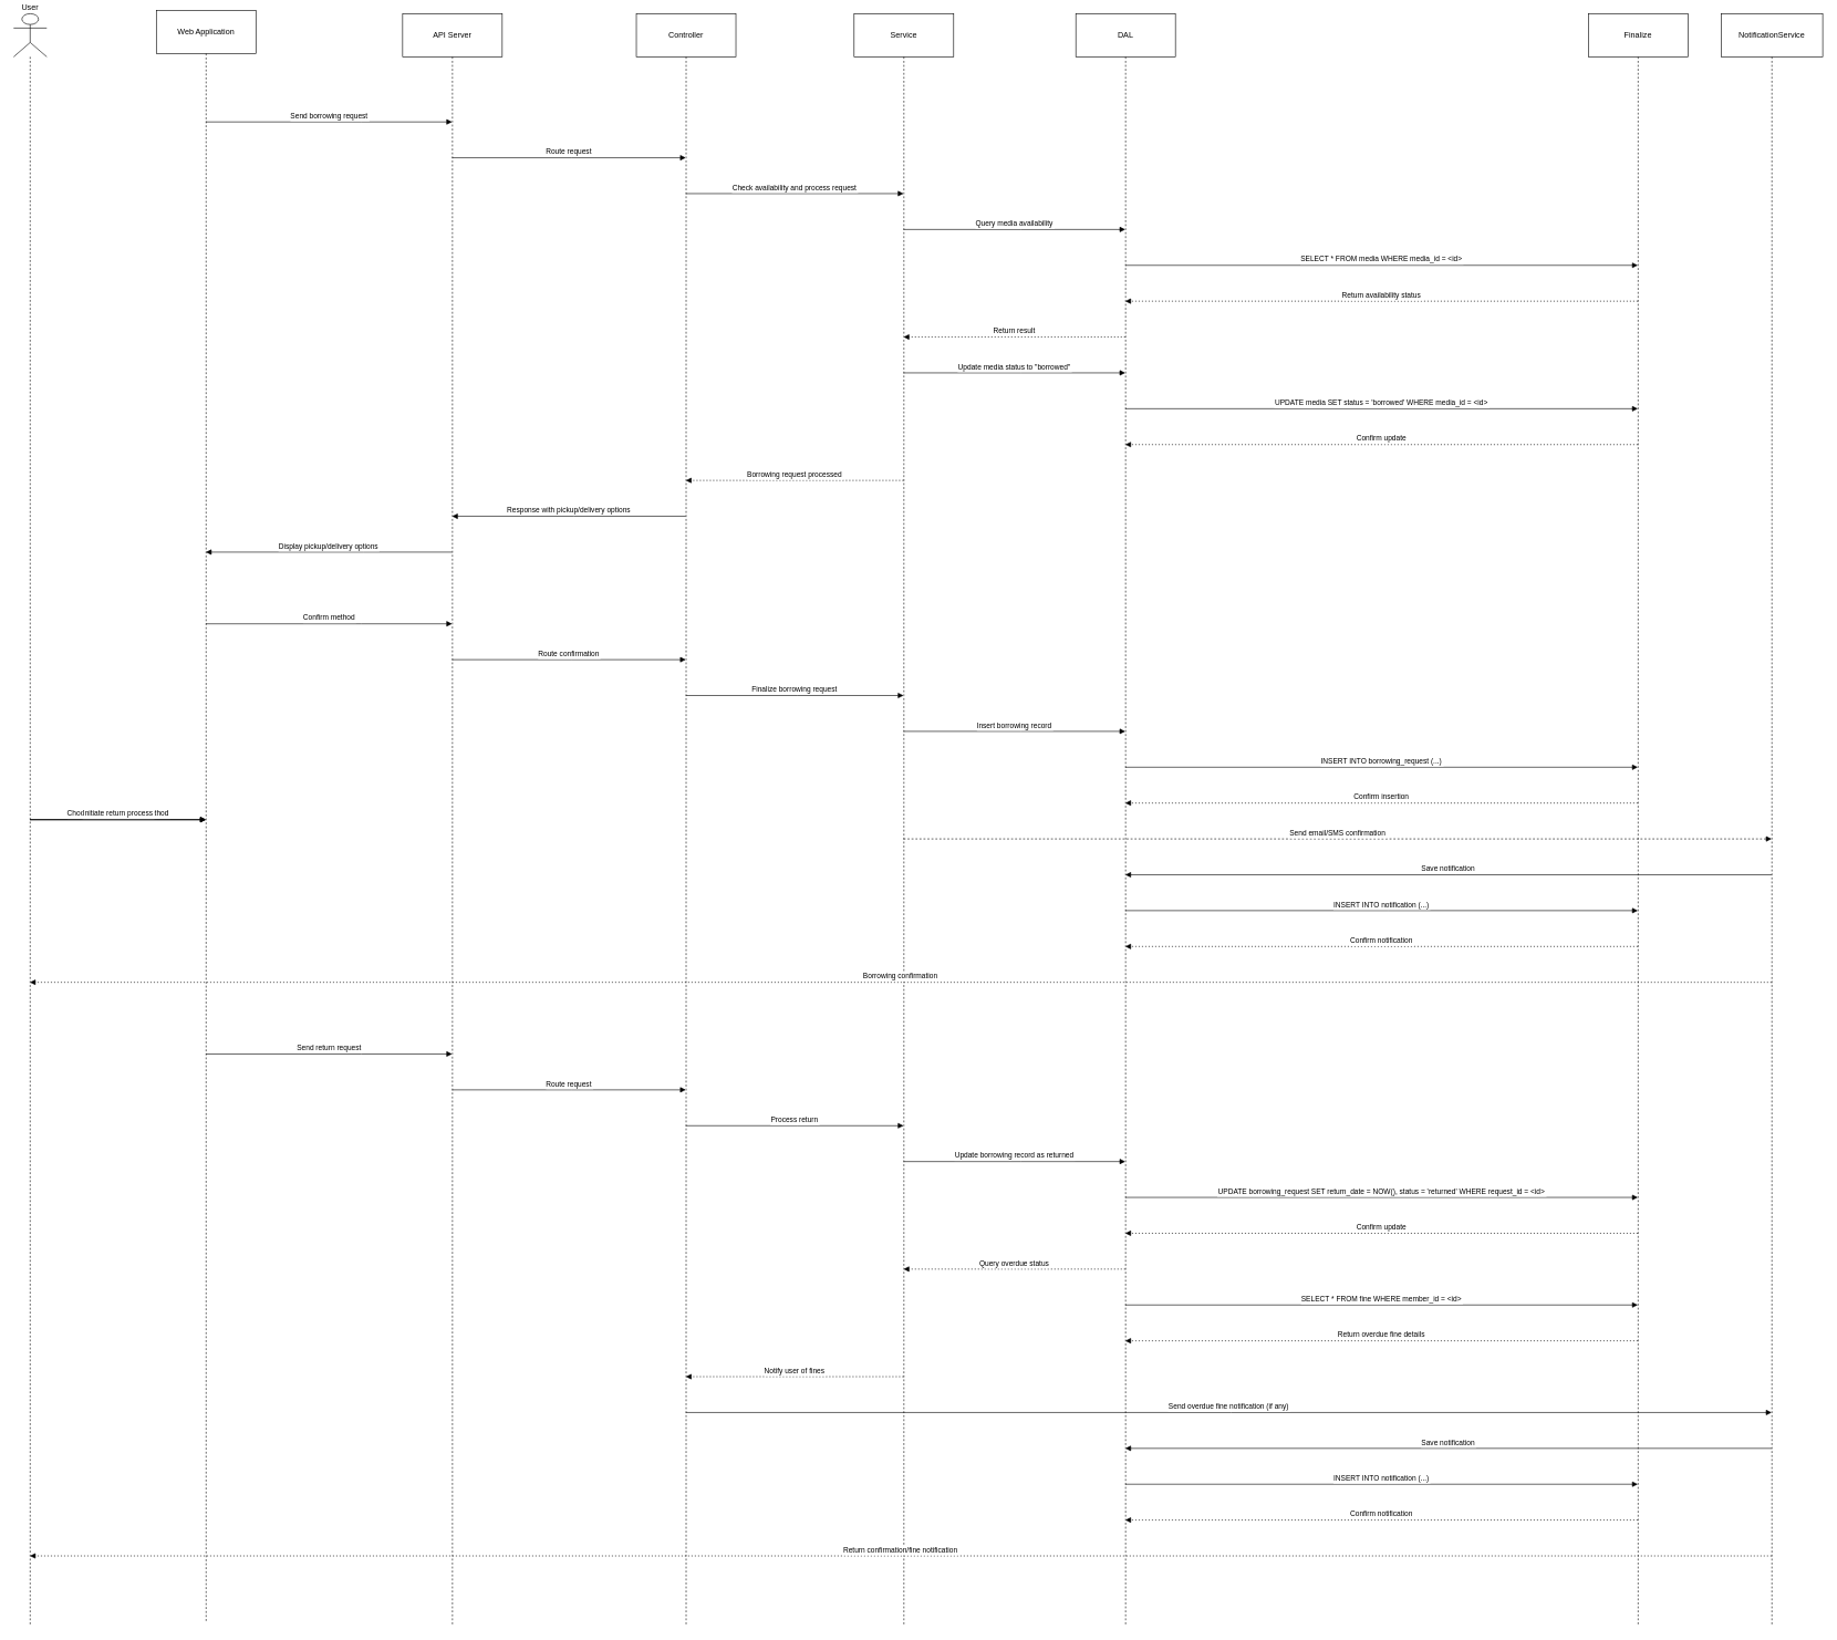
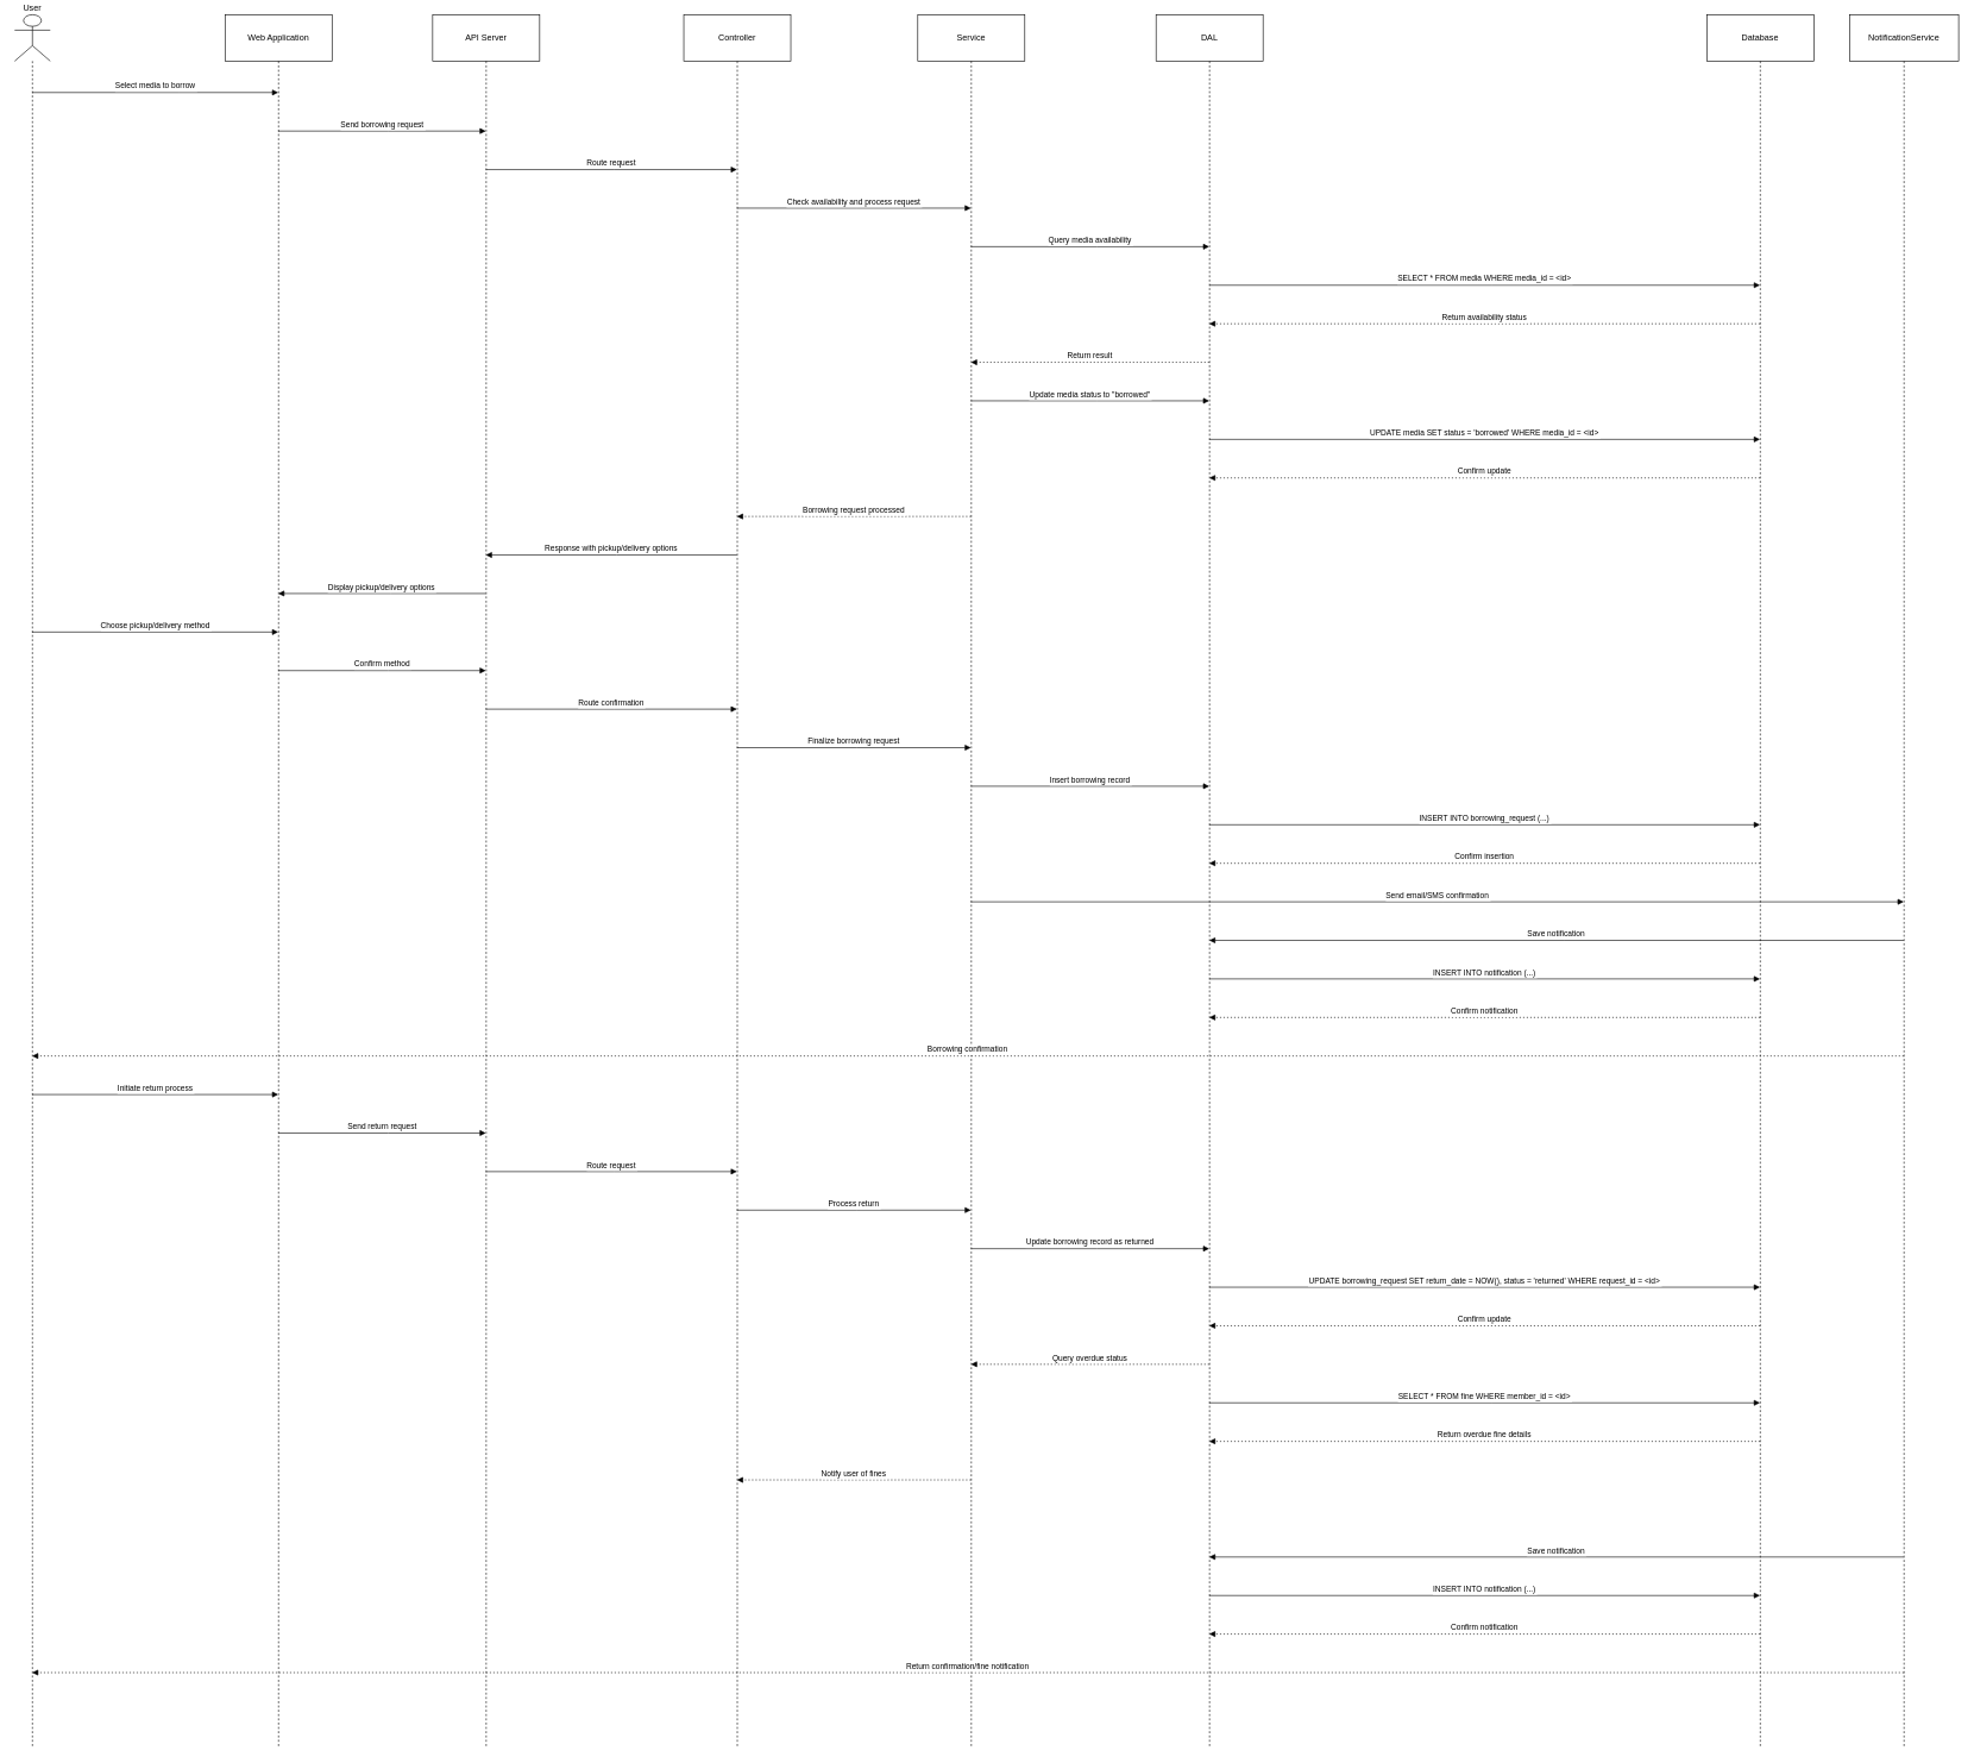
- <mxCell id="8" value="Finalize" style="shape=umlLifeline;perimeter=lifelinePerimeter;whiteSpace=wrap;container=1;dropTarget=0;collapsible=0;recursiveResize=0;outlineConnect=0;portConstraint=eastwest;newEdgeStyle={&quot;edgeStyle&quot;:&quot;elbowEdgeStyle&quot;,&quot;elbow&quot;:&quot;vertical&quot;,&quot;curved&quot;:0,&quot;rounded&quot;:0};size=65;" vertex="1" parent="1"><mxGeometry x="2392" y="20" width="150" height="2428" as="geometry" /></mxCell>
+ <mxCell id="8" value="Database" style="shape=umlLifeline;perimeter=lifelinePerimeter;whiteSpace=wrap;container=1;dropTarget=0;collapsible=0;recursiveResize=0;outlineConnect=0;portConstraint=eastwest;newEdgeStyle={&quot;edgeStyle&quot;:&quot;elbowEdgeStyle&quot;,&quot;elbow&quot;:&quot;vertical&quot;,&quot;curved&quot;:0,&quot;rounded&quot;:0};size=65;" vertex="1" parent="1"><mxGeometry x="2392" y="20" width="150" height="2428" as="geometry" /></mxCell>
- <mxCell id="3" value="Web Application" style="shape=umlLifeline;perimeter=lifelinePerimeter;whiteSpace=wrap;container=1;dropTarget=0;collapsible=0;recursiveResize=0;outlineConnect=0;portConstraint=eastwest;newEdgeStyle={&quot;edgeStyle&quot;:&quot;elbowEdgeStyle&quot;,&quot;elbow&quot;:&quot;vertical&quot;,&quot;curved&quot;:0,&quot;rounded&quot;:0};size=65;" vertex="1" parent="1"><mxGeometry x="235" y="15" width="150" height="2428" as="geometry" /></mxCell>
+ <mxCell id="3" value="Web Application" style="shape=umlLifeline;perimeter=lifelinePerimeter;whiteSpace=wrap;container=1;dropTarget=0;collapsible=0;recursiveResize=0;outlineConnect=0;portConstraint=eastwest;newEdgeStyle={&quot;edgeStyle&quot;:&quot;elbowEdgeStyle&quot;,&quot;elbow&quot;:&quot;vertical&quot;,&quot;curved&quot;:0,&quot;rounded&quot;:0};size=65;" vertex="1" parent="1"><mxGeometry x="315" y="20" width="150" height="2428" as="geometry" /></mxCell>
- <mxCell id="31" value="Send email/SMS confirmation" style="verticalAlign=bottom;edgeStyle=elbowEdgeStyle;elbow=vertical;curved=0;rounded=0;endArrow=block;dashed=1;" edge="1" parent="1" source="6" target="9"><mxGeometry relative="1" as="geometry"><Array as="points"><mxPoint x="2023" y="1263" /></Array></mxGeometry></mxCell>
+ <mxCell id="31" value="Send email/SMS confirmation" style="verticalAlign=bottom;edgeStyle=elbowEdgeStyle;elbow=vertical;curved=0;rounded=0;endArrow=block;" edge="1" parent="1" source="6" target="9"><mxGeometry relative="1" as="geometry"><Array as="points"><mxPoint x="2023" y="1263" /></Array></mxGeometry></mxCell>
- <mxCell id="47" value="Send overdue fine notification (if any)" style="verticalAlign=bottom;edgeStyle=elbowEdgeStyle;elbow=vertical;curved=0;rounded=0;endArrow=block;" edge="1" parent="1" source="5" target="9"><mxGeometry relative="1" as="geometry"><Array as="points"><mxPoint x="1854" y="2127" /></Array></mxGeometry></mxCell>
